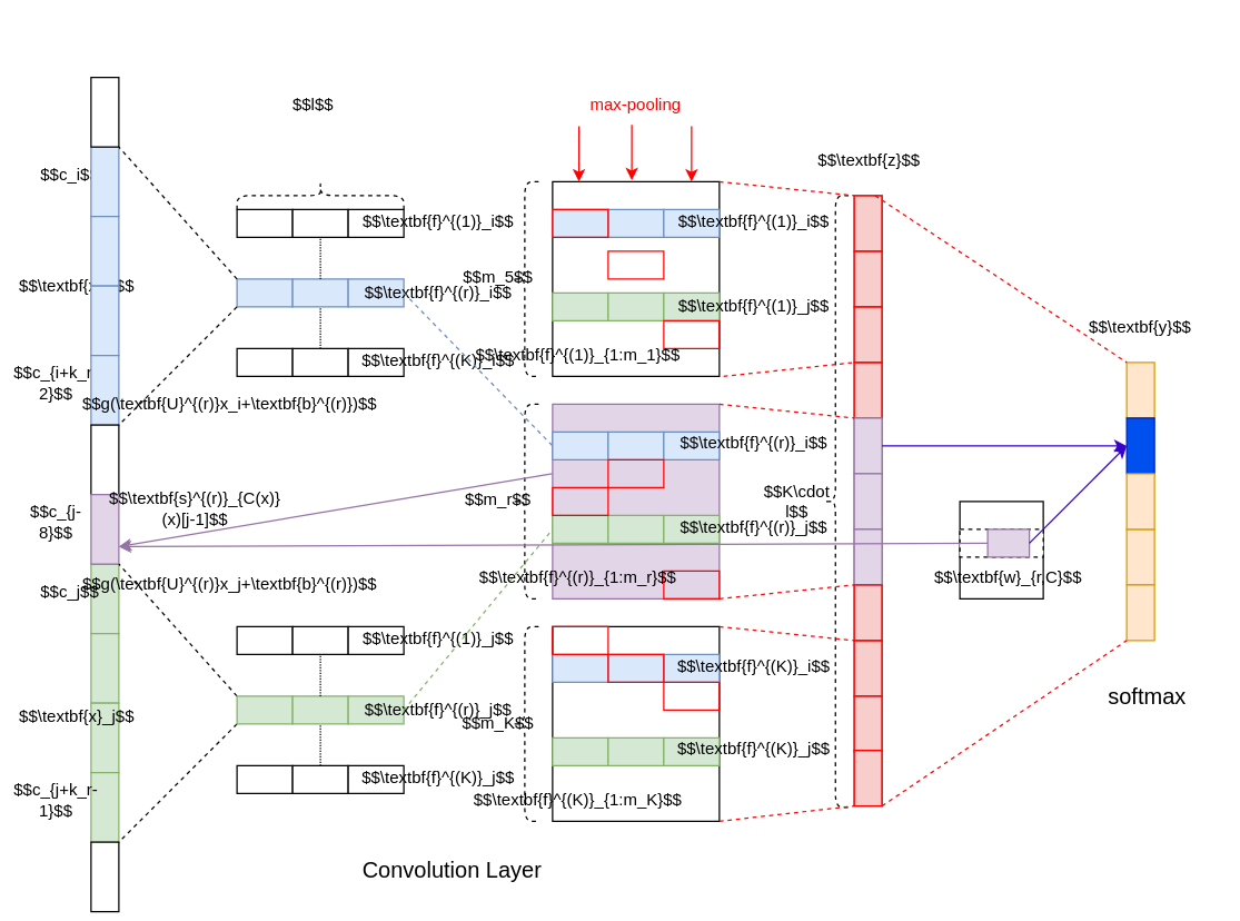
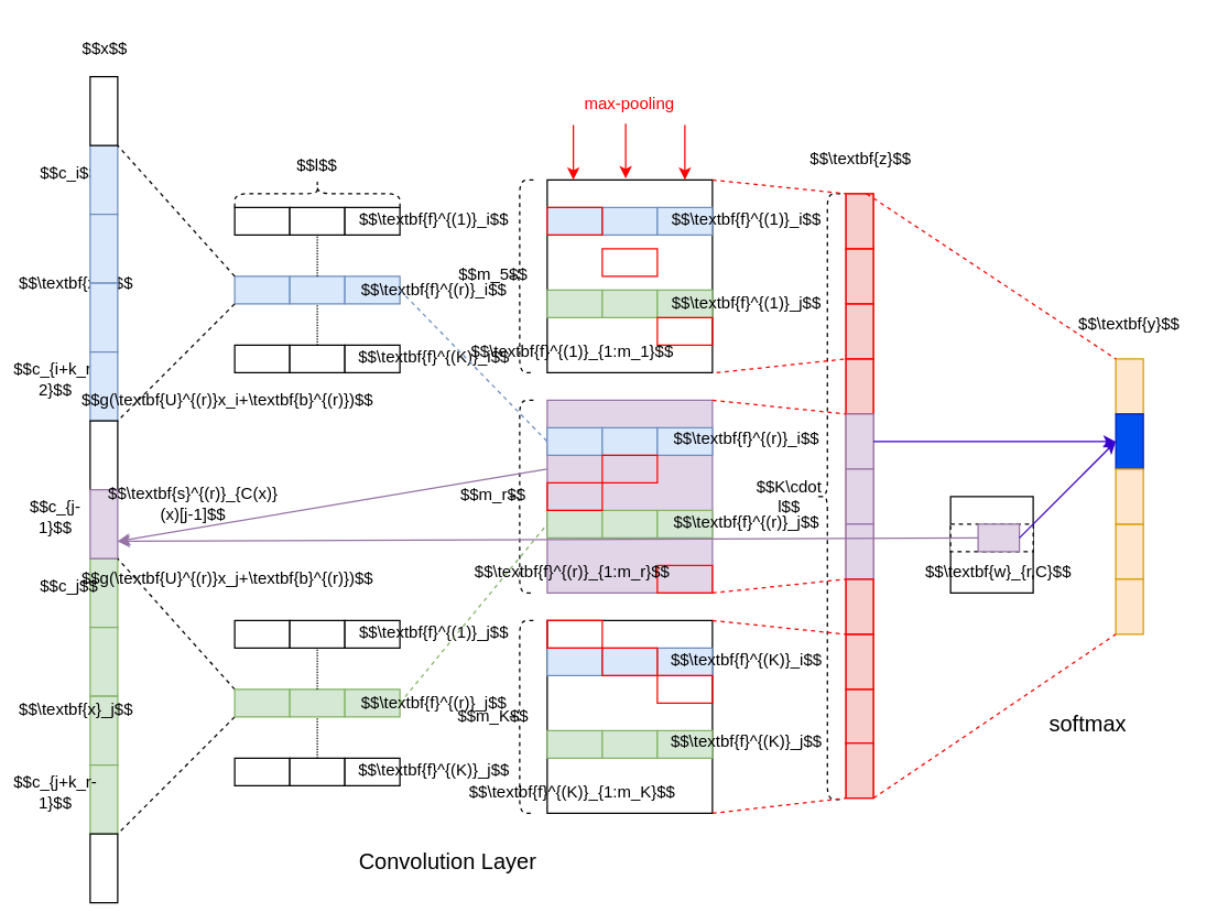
+ <mxCell id="8" value="$$x$$" style="text;html=1;strokeColor=none;fillColor=none;align=center;verticalAlign=middle;whiteSpace=wrap;rounded=0;" parent="1" vertex="1"><mxGeometry x="56" y="20" width="40" height="30" as="geometry" /></mxCell>
- <mxCell id="135" value="$$l$$" style="text;html=1;strokeColor=none;fillColor=none;align=center;verticalAlign=middle;whiteSpace=wrap;rounded=0;" parent="1" vertex="1"><mxGeometry x="215" y="65" width="20" height="20" as="geometry" /></mxCell>
+ <mxCell id="135" value="$$l$$" style="text;html=1;strokeColor=none;fillColor=none;align=center;verticalAlign=middle;whiteSpace=wrap;rounded=0;" parent="1" vertex="1"><mxGeometry x="220" y="110" width="20" height="20" as="geometry" /></mxCell>
- <mxCell id="154" value="$$c_{j-8}$$" style="text;html=1;strokeColor=none;fillColor=none;align=center;verticalAlign=middle;whiteSpace=wrap;rounded=0;" parent="1" vertex="1"><mxGeometry x="20" y="360" width="40" height="30" as="geometry" /></mxCell>
+ <mxCell id="154" value="$$c_{j-1}$$" style="text;html=1;strokeColor=none;fillColor=none;align=center;verticalAlign=middle;whiteSpace=wrap;rounded=0;" parent="1" vertex="1"><mxGeometry x="20" y="360" width="40" height="30" as="geometry" /></mxCell>
- <mxCell id="119" value="softmax" style="text;html=1;strokeColor=none;fillColor=none;align=center;verticalAlign=middle;whiteSpace=wrap;rounded=0;fontSize=16;" parent="1" vertex="1"><mxGeometry x="780" y="480" width="90" height="40" as="geometry" /></mxCell>
+ <mxCell id="119" value="softmax" style="text;html=1;strokeColor=none;fillColor=none;align=center;verticalAlign=middle;whiteSpace=wrap;rounded=0;fontSize=16;" parent="1" vertex="1"><mxGeometry x="745" y="505" width="90" height="40" as="geometry" /></mxCell>
